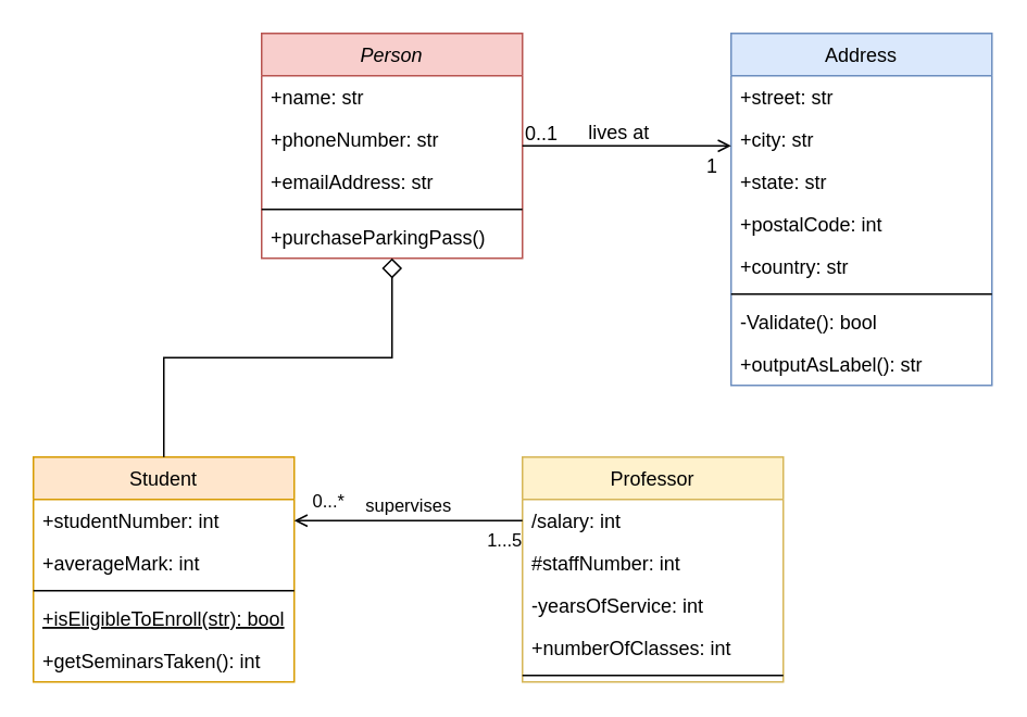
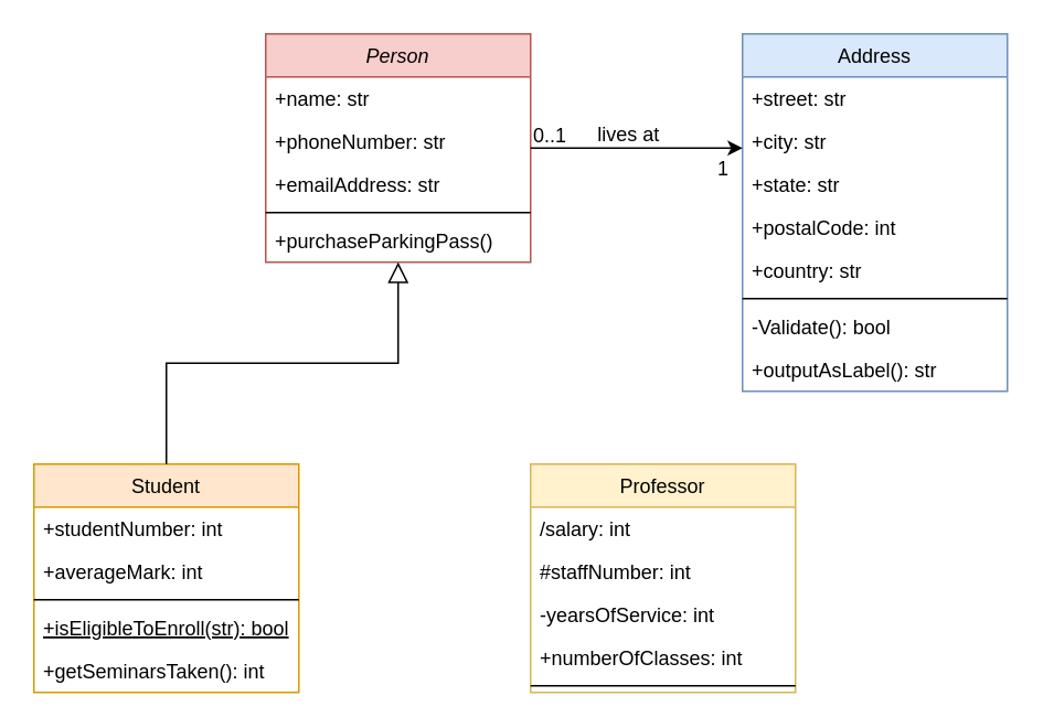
- <mxCell id="30" value="" style="endArrow=open;shadow=0;strokeWidth=1;rounded=0;endFill=1;edgeStyle=elbowEdgeStyle;elbow=vertical;" parent="1" source="2" target="21" edge="1"><mxGeometry x="0.5" y="41" relative="1" as="geometry"><mxPoint x="320" y="92" as="sourcePoint" /><mxPoint x="480" y="92" as="targetPoint" /><mxPoint x="-40" y="32" as="offset" /></mxGeometry></mxCell>
+ <mxCell id="30" value="" style="endArrow=classic;shadow=0;strokeWidth=1;rounded=0;endFill=1;edgeStyle=elbowEdgeStyle;elbow=vertical;" parent="1" source="2" target="21" edge="1"><mxGeometry x="0.5" y="41" relative="1" as="geometry"><mxPoint x="320" y="92" as="sourcePoint" /><mxPoint x="480" y="92" as="targetPoint" /><mxPoint x="-40" y="32" as="offset" /></mxGeometry></mxCell>
- <mxCell id="14" value="" style="endArrow=diamond;endSize=10;endFill=0;shadow=0;strokeWidth=1;rounded=0;edgeStyle=elbowEdgeStyle;elbow=vertical;" parent="1" source="8" target="2" edge="1"><mxGeometry width="160" relative="1" as="geometry"><mxPoint x="140" y="103" as="sourcePoint" /><mxPoint x="140" y="103" as="targetPoint" /></mxGeometry></mxCell>
+ <mxCell id="14" value="" style="endArrow=block;endSize=10;endFill=0;shadow=0;strokeWidth=1;rounded=0;edgeStyle=elbowEdgeStyle;elbow=vertical;" parent="1" source="8" target="2" edge="1"><mxGeometry width="160" relative="1" as="geometry"><mxPoint x="140" y="103" as="sourcePoint" /><mxPoint x="140" y="103" as="targetPoint" /></mxGeometry></mxCell>
- <mxCell id="34" value="supervises" style="edgeStyle=orthogonalEdgeStyle;rounded=0;orthogonalLoop=1;jettySize=auto;html=1;entryX=1;entryY=0.5;entryDx=0;entryDy=0;endArrow=open;endFill=0;" parent="1" source="16" target="9" edge="1"><mxGeometry y="-9" relative="1" as="geometry"><mxPoint as="offset" /></mxGeometry></mxCell>
- <mxCell id="35" value="0...*" style="edgeLabel;html=1;align=center;verticalAlign=middle;resizable=0;points=[];" parent="34" vertex="1" connectable="0"><mxGeometry x="0.886" y="-2" relative="1" as="geometry"><mxPoint x="12" y="-11" as="offset" /></mxGeometry></mxCell>
- <mxCell id="36" value="1...5" style="edgeLabel;html=1;align=center;verticalAlign=middle;resizable=0;points=[];" parent="34" vertex="1" connectable="0"><mxGeometry x="-0.829" relative="1" as="geometry"><mxPoint y="11" as="offset" /></mxGeometry></mxCell>
